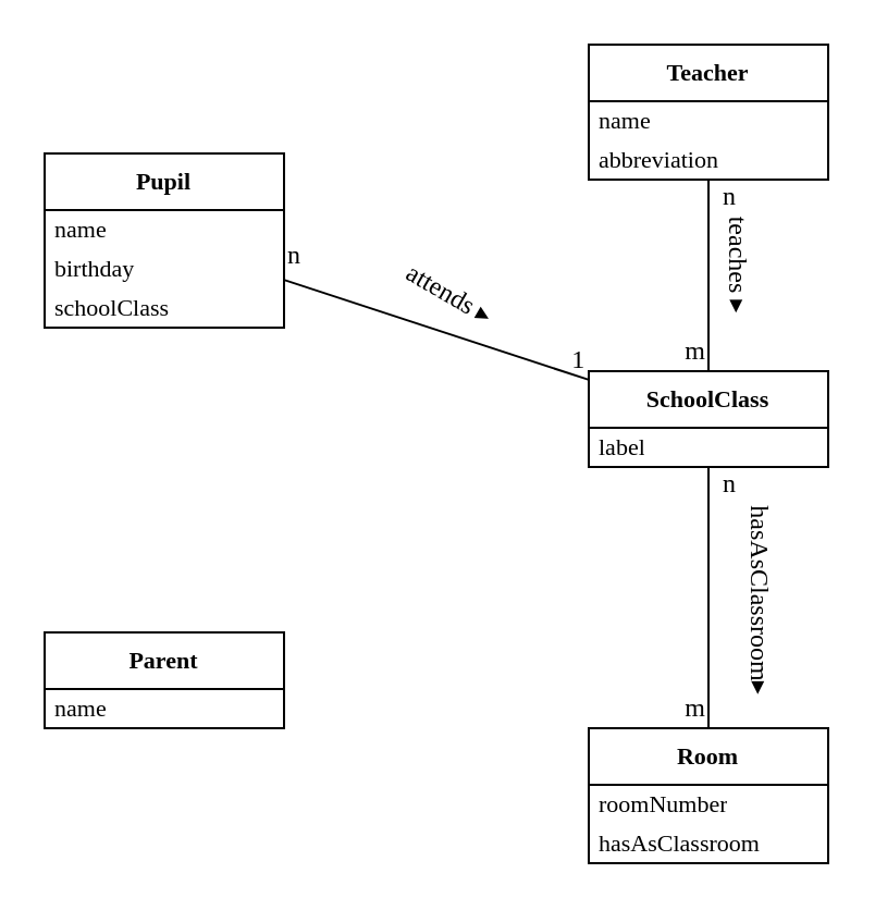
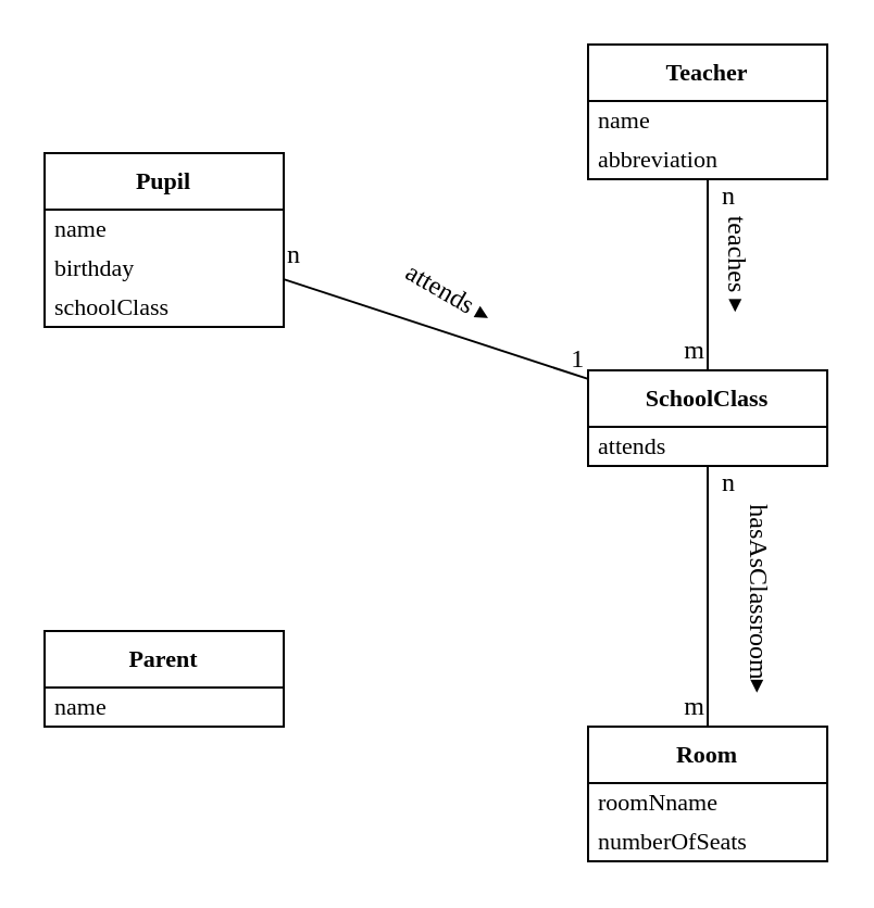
- <mxCell id="12" value="label" style="text;strokeColor=none;fillColor=none;align=left;verticalAlign=middle;spacingLeft=3;spacingRight=4;overflow=hidden;rotatable=0;points=[[0,0.5],[1,0.5]];portConstraint=eastwest;fontFamily=Alegreya;fontSize=11;fontStyle=0;html=1;imageWidth=24;imageHeight=24;comic=0;imageAspect=0;" vertex="1" parent="11"><mxGeometry y="26" width="110" height="18" as="geometry" /></mxCell>
+ <mxCell id="12" value="attends" style="text;strokeColor=none;fillColor=none;align=left;verticalAlign=middle;spacingLeft=3;spacingRight=4;overflow=hidden;rotatable=0;points=[[0,0.5],[1,0.5]];portConstraint=eastwest;fontFamily=Alegreya;fontSize=11;fontStyle=0;html=1;imageWidth=24;imageHeight=24;comic=0;imageAspect=0;" vertex="1" parent="11"><mxGeometry y="26" width="110" height="18" as="geometry" /></mxCell>
- <mxCell id="14" value="roomN&lt;span style=&quot;background-color: transparent;&quot;&gt;umber&lt;/span&gt;" style="text;strokeColor=none;fillColor=none;align=left;verticalAlign=middle;spacingLeft=3;spacingRight=4;overflow=hidden;rotatable=0;points=[[0,0.5],[1,0.5]];portConstraint=eastwest;fontFamily=Alegreya;fontSize=11;fontStyle=0;html=1;imageWidth=24;imageHeight=24;comic=0;imageAspect=0;" vertex="1" parent="13"><mxGeometry y="26" width="110" height="18" as="geometry" /></mxCell>
+ <mxCell id="14" value="roomN&lt;span style=&quot;background-color: transparent;&quot;&gt;name&lt;/span&gt;" style="text;strokeColor=none;fillColor=none;align=left;verticalAlign=middle;spacingLeft=3;spacingRight=4;overflow=hidden;rotatable=0;points=[[0,0.5],[1,0.5]];portConstraint=eastwest;fontFamily=Alegreya;fontSize=11;fontStyle=0;html=1;imageWidth=24;imageHeight=24;comic=0;imageAspect=0;" vertex="1" parent="13"><mxGeometry y="26" width="110" height="18" as="geometry" /></mxCell>
- <mxCell id="15" value="hasAsClassroom" style="text;strokeColor=none;fillColor=none;align=left;verticalAlign=middle;spacingLeft=3;spacingRight=4;overflow=hidden;rotatable=0;points=[[0,0.5],[1,0.5]];portConstraint=eastwest;fontFamily=Alegreya;fontSize=11;fontStyle=0;html=1;imageWidth=24;imageHeight=24;comic=0;imageAspect=0;" vertex="1" parent="13"><mxGeometry y="44" width="110" height="18" as="geometry" /></mxCell>
+ <mxCell id="15" value="numberOfSeats" style="text;strokeColor=none;fillColor=none;align=left;verticalAlign=middle;spacingLeft=3;spacingRight=4;overflow=hidden;rotatable=0;points=[[0,0.5],[1,0.5]];portConstraint=eastwest;fontFamily=Alegreya;fontSize=11;fontStyle=0;html=1;imageWidth=24;imageHeight=24;comic=0;imageAspect=0;" vertex="1" parent="13"><mxGeometry y="44" width="110" height="18" as="geometry" /></mxCell>
